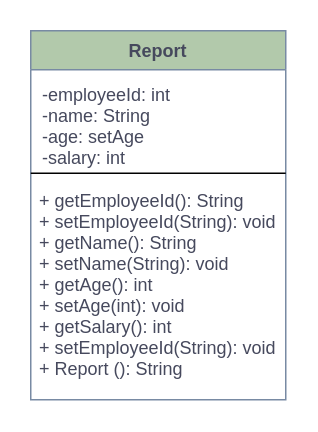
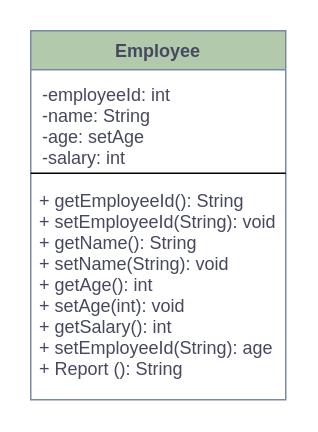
- <mxCell id="2" value="Report" style="swimlane;fontStyle=1;align=center;verticalAlign=top;childLayout=stackLayout;horizontal=1;startSize=26;horizontalStack=0;resizeParent=1;resizeParentMax=0;resizeLast=0;collapsible=1;marginBottom=0;rounded=0;sketch=0;fontColor=#46495D;strokeColor=#788AA3;fillColor=#B2C9AB;" parent="1" vertex="1"><mxGeometry x="20" y="20" width="170" height="246" as="geometry" /></mxCell>
+ <mxCell id="2" value="Employee" style="swimlane;fontStyle=1;align=center;verticalAlign=top;childLayout=stackLayout;horizontal=1;startSize=26;horizontalStack=0;resizeParent=1;resizeParentMax=0;resizeLast=0;collapsible=1;marginBottom=0;rounded=0;sketch=0;fontColor=#46495D;strokeColor=#788AA3;fillColor=#B2C9AB;" parent="1" vertex="1"><mxGeometry x="20" y="20" width="170" height="246" as="geometry" /></mxCell>
- <mxCell id="5" value="+ getEmployeeId(): String&#10;+ setEmployeeId(String): void&#10;+ getName(): String&#10;+ setName(String): void&#10;+ getAge(): int&#10;+ setAge(int): void&#10;+ getSalary(): int&#10;+ setEmployeeId(String): void&#10;+ Report (): String" style="text;strokeColor=none;fillColor=none;align=left;verticalAlign=top;spacingLeft=4;spacingRight=4;overflow=hidden;rotatable=0;points=[[0,0.5],[1,0.5]];portConstraint=eastwest;rounded=0;sketch=0;fontColor=#46495D;" parent="2" vertex="1"><mxGeometry y="100" width="170" height="146" as="geometry" /></mxCell>
+ <mxCell id="5" value="+ getEmployeeId(): String&#10;+ setEmployeeId(String): void&#10;+ getName(): String&#10;+ setName(String): void&#10;+ getAge(): int&#10;+ setAge(int): void&#10;+ getSalary(): int&#10;+ setEmployeeId(String): age&#10;+ Report (): String" style="text;strokeColor=none;fillColor=none;align=left;verticalAlign=top;spacingLeft=4;spacingRight=4;overflow=hidden;rotatable=0;points=[[0,0.5],[1,0.5]];portConstraint=eastwest;rounded=0;sketch=0;fontColor=#46495D;" parent="2" vertex="1"><mxGeometry y="100" width="170" height="146" as="geometry" /></mxCell>
